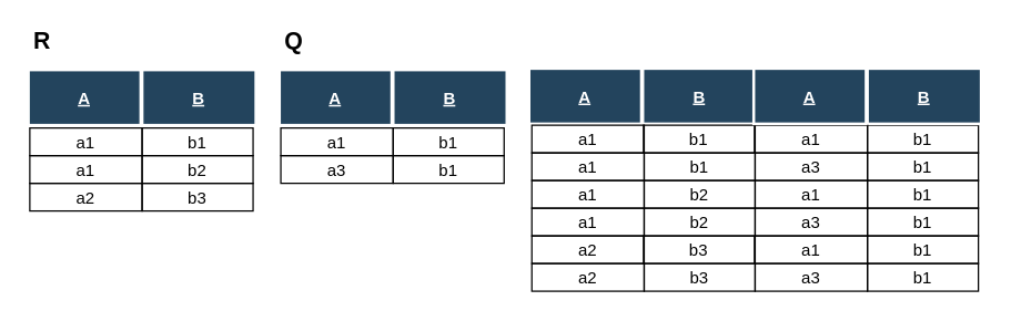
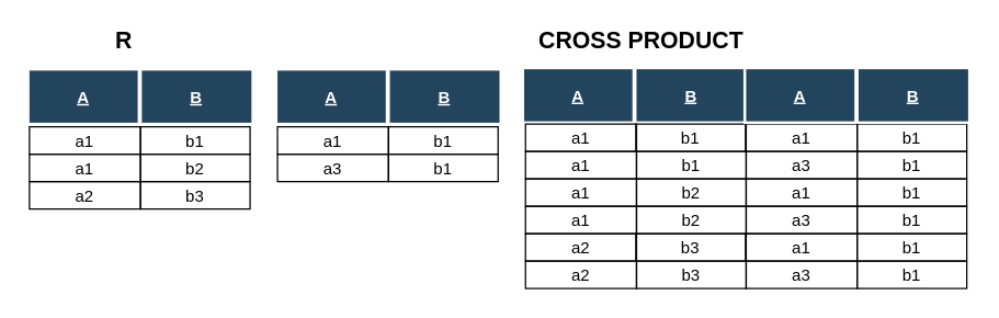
- <mxCell id="4" value="R" style="text;html=1;strokeColor=none;fillColor=none;align=left;verticalAlign=middle;whiteSpace=wrap;rounded=0;strokeWidth=3;fontStyle=1;fontSize=17;" parent="1" vertex="1"><mxGeometry x="21.5" y="20" width="40" height="20" as="geometry" /></mxCell>
+ <mxCell id="4" value="R" style="text;html=1;strokeColor=none;fillColor=none;align=left;verticalAlign=middle;whiteSpace=wrap;rounded=0;strokeWidth=3;fontStyle=1;fontSize=17;" parent="1" vertex="1"><mxGeometry x="81.5" y="20" width="40" height="20" as="geometry" /></mxCell>
- <mxCell id="13" value="Q" style="text;html=1;strokeColor=none;fillColor=none;align=left;verticalAlign=middle;whiteSpace=wrap;rounded=0;strokeWidth=3;fontStyle=1;fontSize=17;" parent="1" vertex="1"><mxGeometry x="202.5" y="20" width="40" height="20" as="geometry" /></mxCell>
+ <mxCell id="19" value="CROSS PRODUCT" style="text;html=1;strokeColor=none;fillColor=none;align=left;verticalAlign=middle;whiteSpace=wrap;rounded=0;strokeWidth=3;fontStyle=1;fontSize=17;" parent="1" vertex="1"><mxGeometry x="391" y="20" width="170" height="20" as="geometry" /></mxCell>
